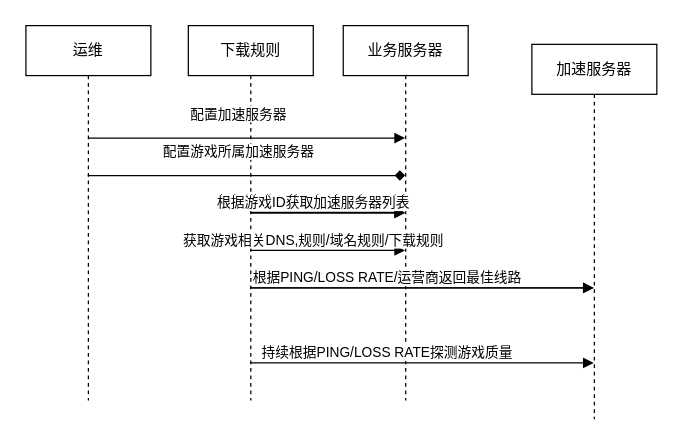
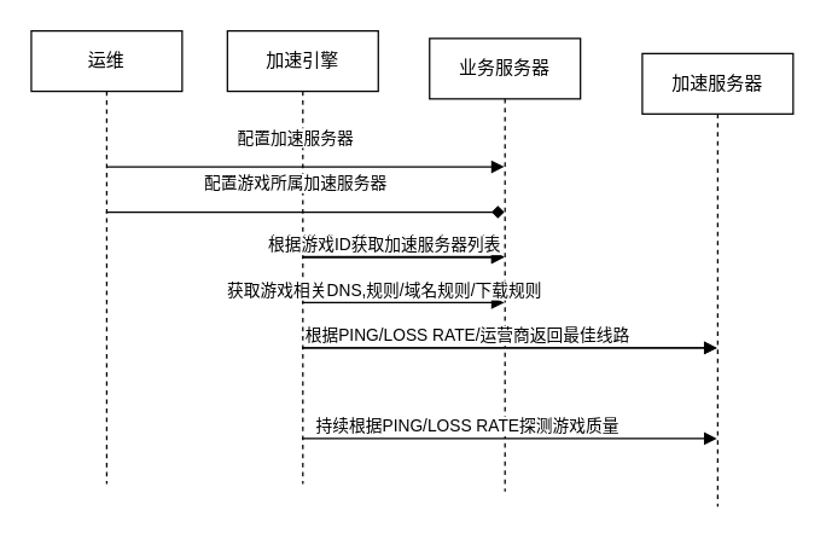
- <mxCell id="2" value="下载规则&lt;br&gt;" style="shape=umlLifeline;perimeter=lifelinePerimeter;whiteSpace=wrap;html=1;container=1;collapsible=0;recursiveResize=0;outlineConnect=0;" vertex="1" parent="1"><mxGeometry x="150" y="20" width="100" height="300" as="geometry" /></mxCell>
+ <mxCell id="2" value="加速引擎&lt;br&gt;" style="shape=umlLifeline;perimeter=lifelinePerimeter;whiteSpace=wrap;html=1;container=1;collapsible=0;recursiveResize=0;outlineConnect=0;" vertex="1" parent="1"><mxGeometry x="150" y="20" width="100" height="300" as="geometry" /></mxCell>
- <mxCell id="3" value="业务服务器" style="shape=umlLifeline;perimeter=lifelinePerimeter;whiteSpace=wrap;html=1;container=1;collapsible=0;recursiveResize=0;outlineConnect=0;" vertex="1" parent="1"><mxGeometry x="274" y="20" width="100" height="300" as="geometry" /></mxCell>
+ <mxCell id="3" value="业务服务器" style="shape=umlLifeline;perimeter=lifelinePerimeter;whiteSpace=wrap;html=1;container=1;collapsible=0;recursiveResize=0;outlineConnect=0;" vertex="1" parent="1"><mxGeometry x="284" y="25" width="100" height="300" as="geometry" /></mxCell>
